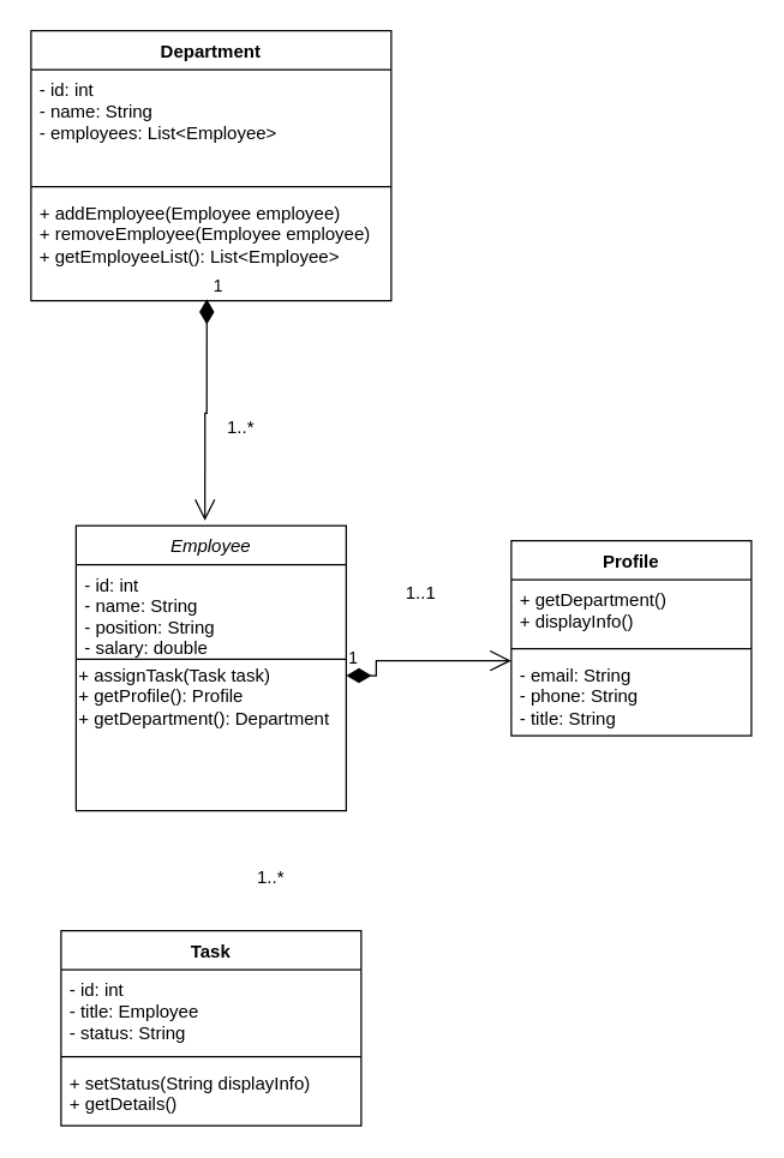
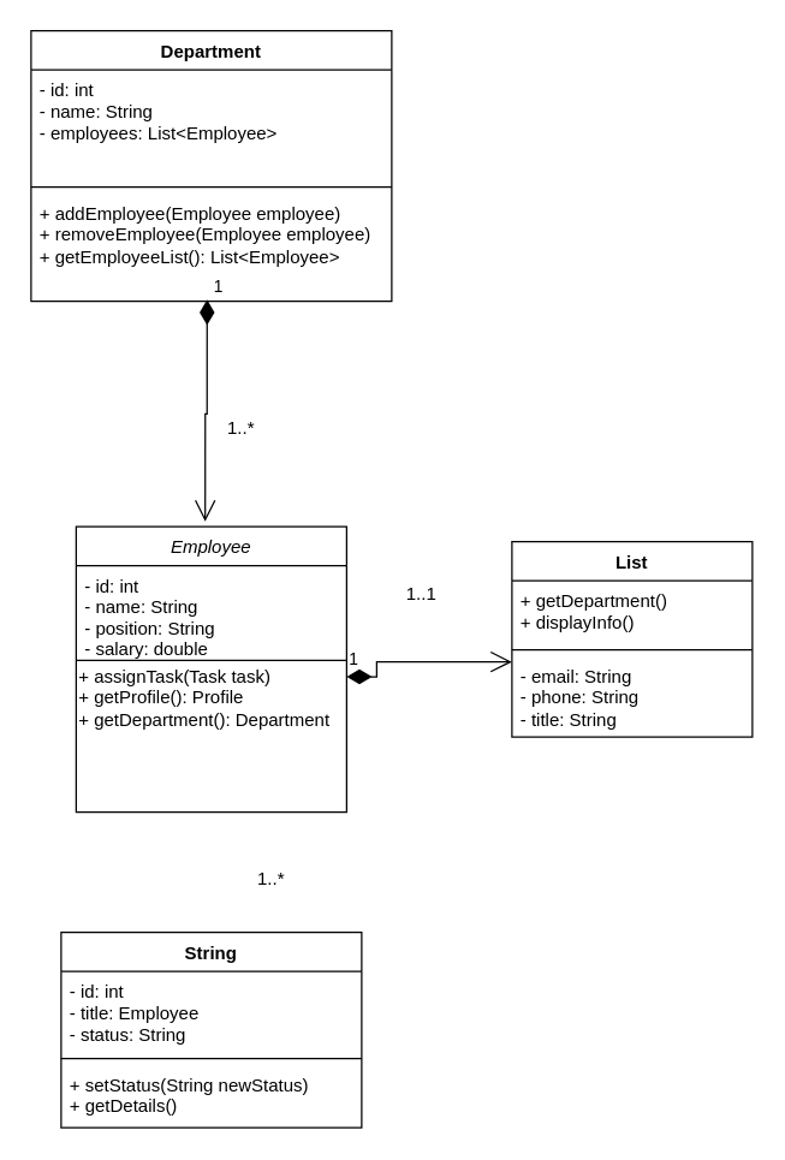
- <mxCell id="10" value="Profile" style="swimlane;fontStyle=1;align=center;verticalAlign=top;childLayout=stackLayout;horizontal=1;startSize=26;horizontalStack=0;resizeParent=1;resizeParentMax=0;resizeLast=0;collapsible=1;marginBottom=0;whiteSpace=wrap;html=1;" vertex="1" parent="1"><mxGeometry x="340" y="360" width="160" height="130" as="geometry" /></mxCell>
+ <mxCell id="10" value="List" style="swimlane;fontStyle=1;align=center;verticalAlign=top;childLayout=stackLayout;horizontal=1;startSize=26;horizontalStack=0;resizeParent=1;resizeParentMax=0;resizeLast=0;collapsible=1;marginBottom=0;whiteSpace=wrap;html=1;" vertex="1" parent="1"><mxGeometry x="340" y="360" width="160" height="130" as="geometry" /></mxCell>
- <mxCell id="14" value="Task" style="swimlane;fontStyle=1;align=center;verticalAlign=top;childLayout=stackLayout;horizontal=1;startSize=26;horizontalStack=0;resizeParent=1;resizeParentMax=0;resizeLast=0;collapsible=1;marginBottom=0;whiteSpace=wrap;html=1;" vertex="1" parent="1"><mxGeometry x="40" y="620" width="200" height="130" as="geometry" /></mxCell>
+ <mxCell id="14" value="String" style="swimlane;fontStyle=1;align=center;verticalAlign=top;childLayout=stackLayout;horizontal=1;startSize=26;horizontalStack=0;resizeParent=1;resizeParentMax=0;resizeLast=0;collapsible=1;marginBottom=0;whiteSpace=wrap;html=1;" vertex="1" parent="1"><mxGeometry x="40" y="620" width="200" height="130" as="geometry" /></mxCell>
- <mxCell id="17" value="+ setStatus(String displayInfo)&lt;div&gt;+ getDetails()&lt;/div&gt;" style="text;strokeColor=none;fillColor=none;align=left;verticalAlign=top;spacingLeft=4;spacingRight=4;overflow=hidden;rotatable=0;points=[[0,0.5],[1,0.5]];portConstraint=eastwest;whiteSpace=wrap;html=1;" vertex="1" parent="14"><mxGeometry y="88" width="200" height="42" as="geometry" /></mxCell>
+ <mxCell id="17" value="+ setStatus(String newStatus)&lt;div&gt;+ getDetails()&lt;/div&gt;" style="text;strokeColor=none;fillColor=none;align=left;verticalAlign=top;spacingLeft=4;spacingRight=4;overflow=hidden;rotatable=0;points=[[0,0.5],[1,0.5]];portConstraint=eastwest;whiteSpace=wrap;html=1;" vertex="1" parent="14"><mxGeometry y="88" width="200" height="42" as="geometry" /></mxCell>
